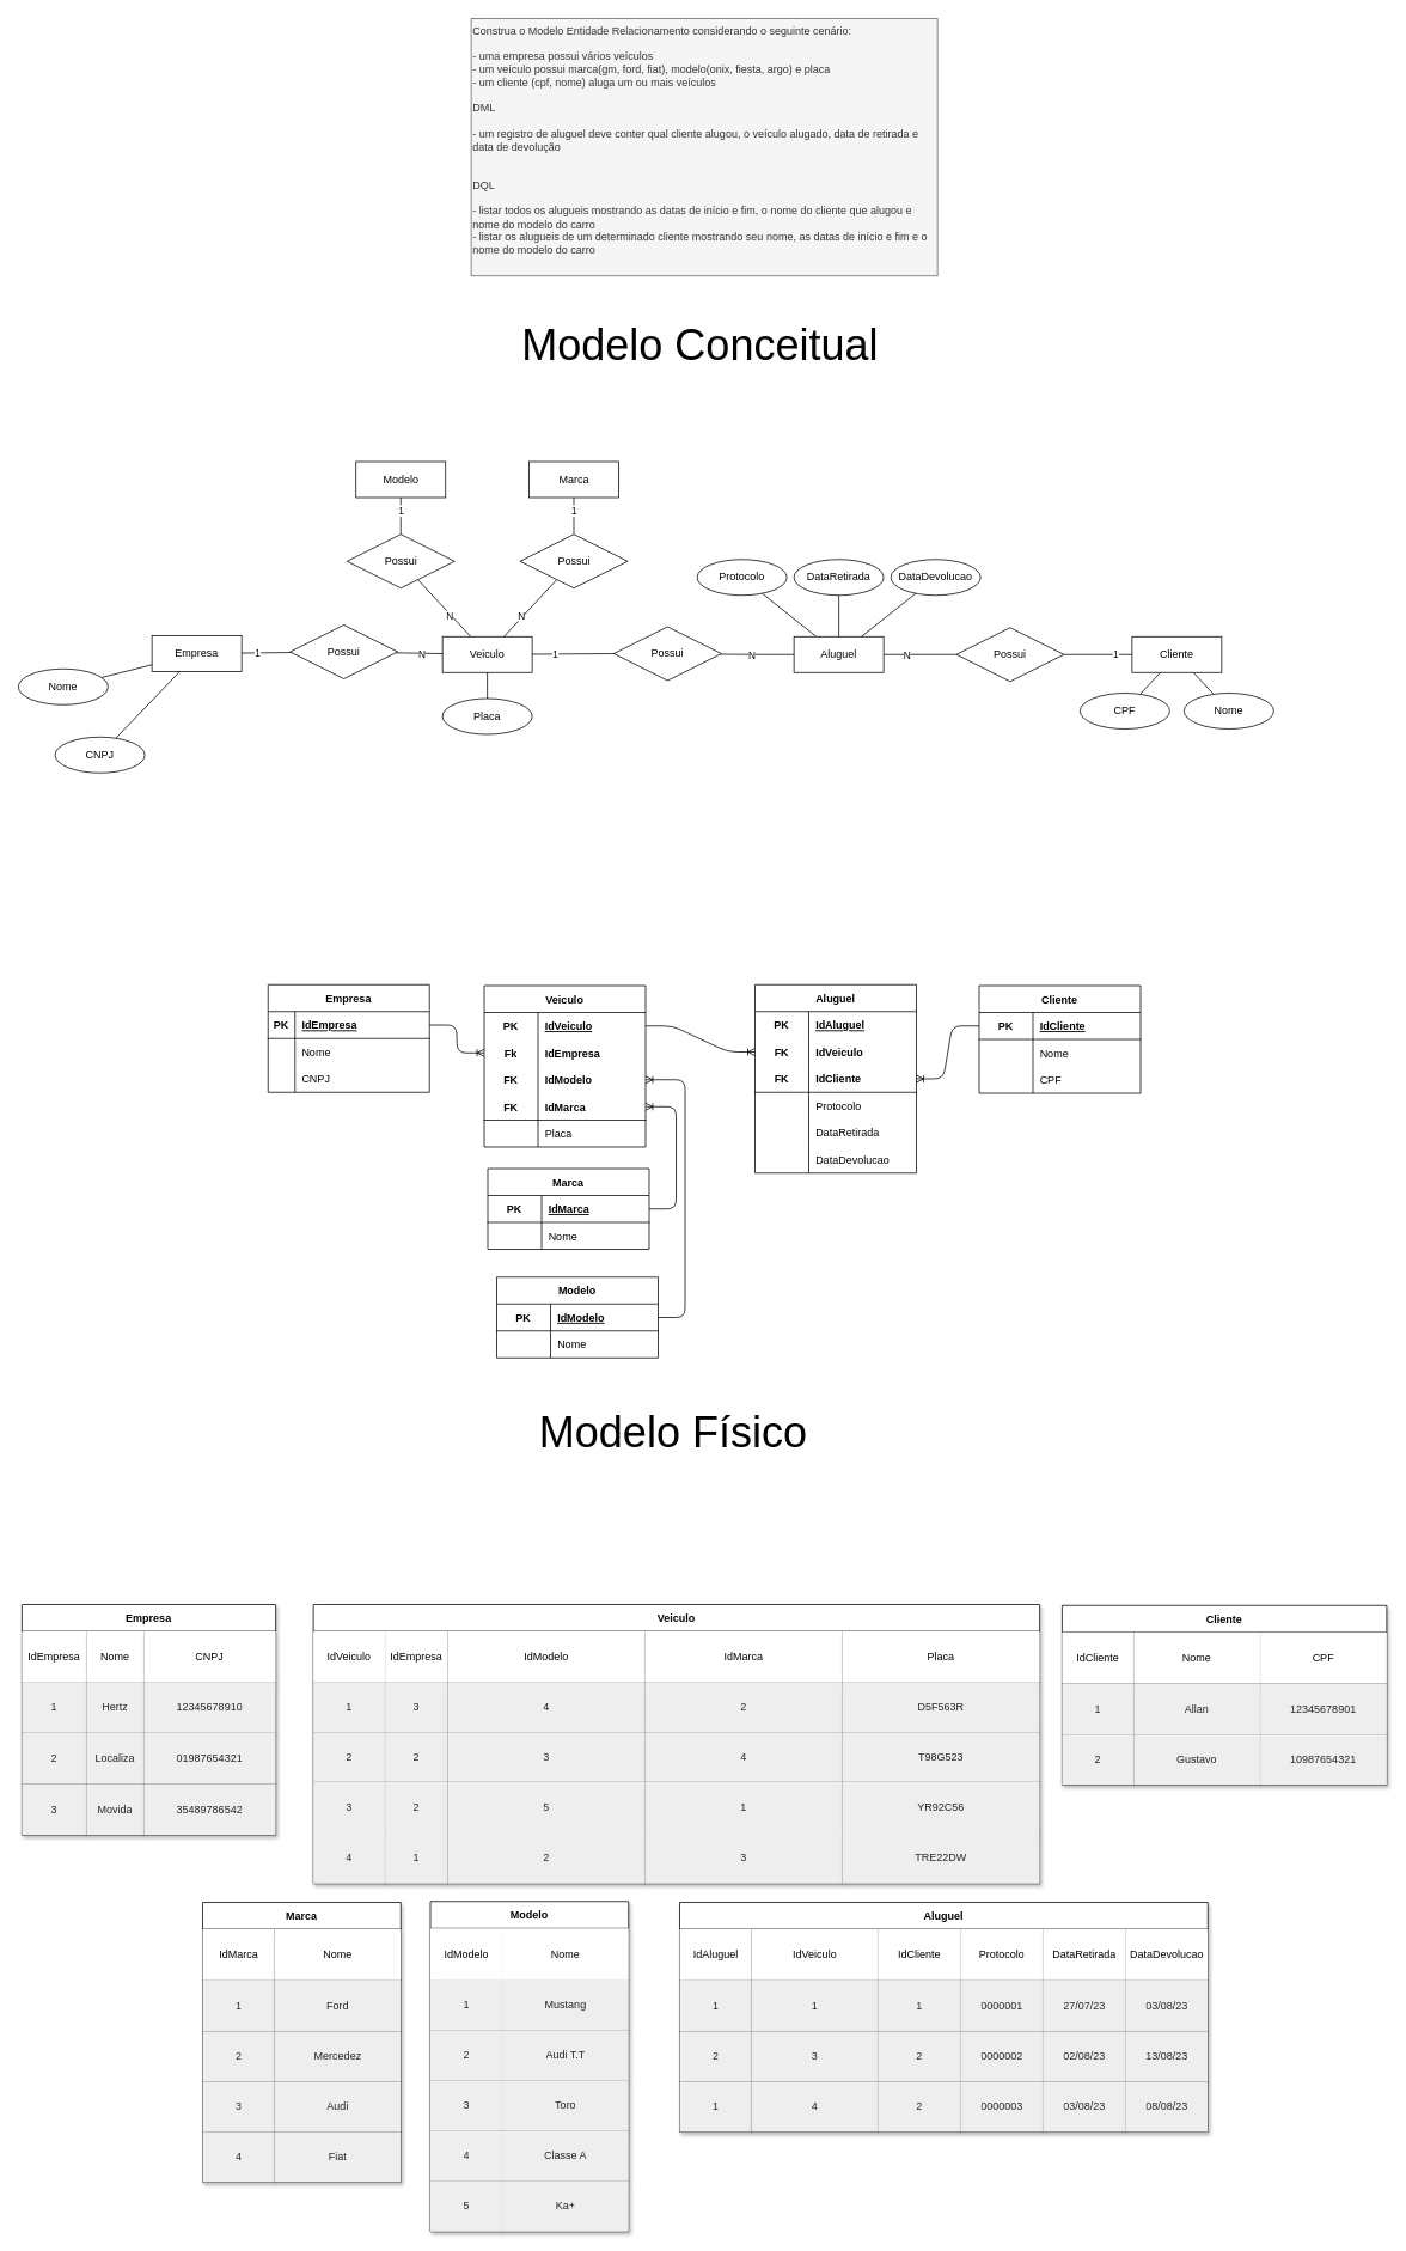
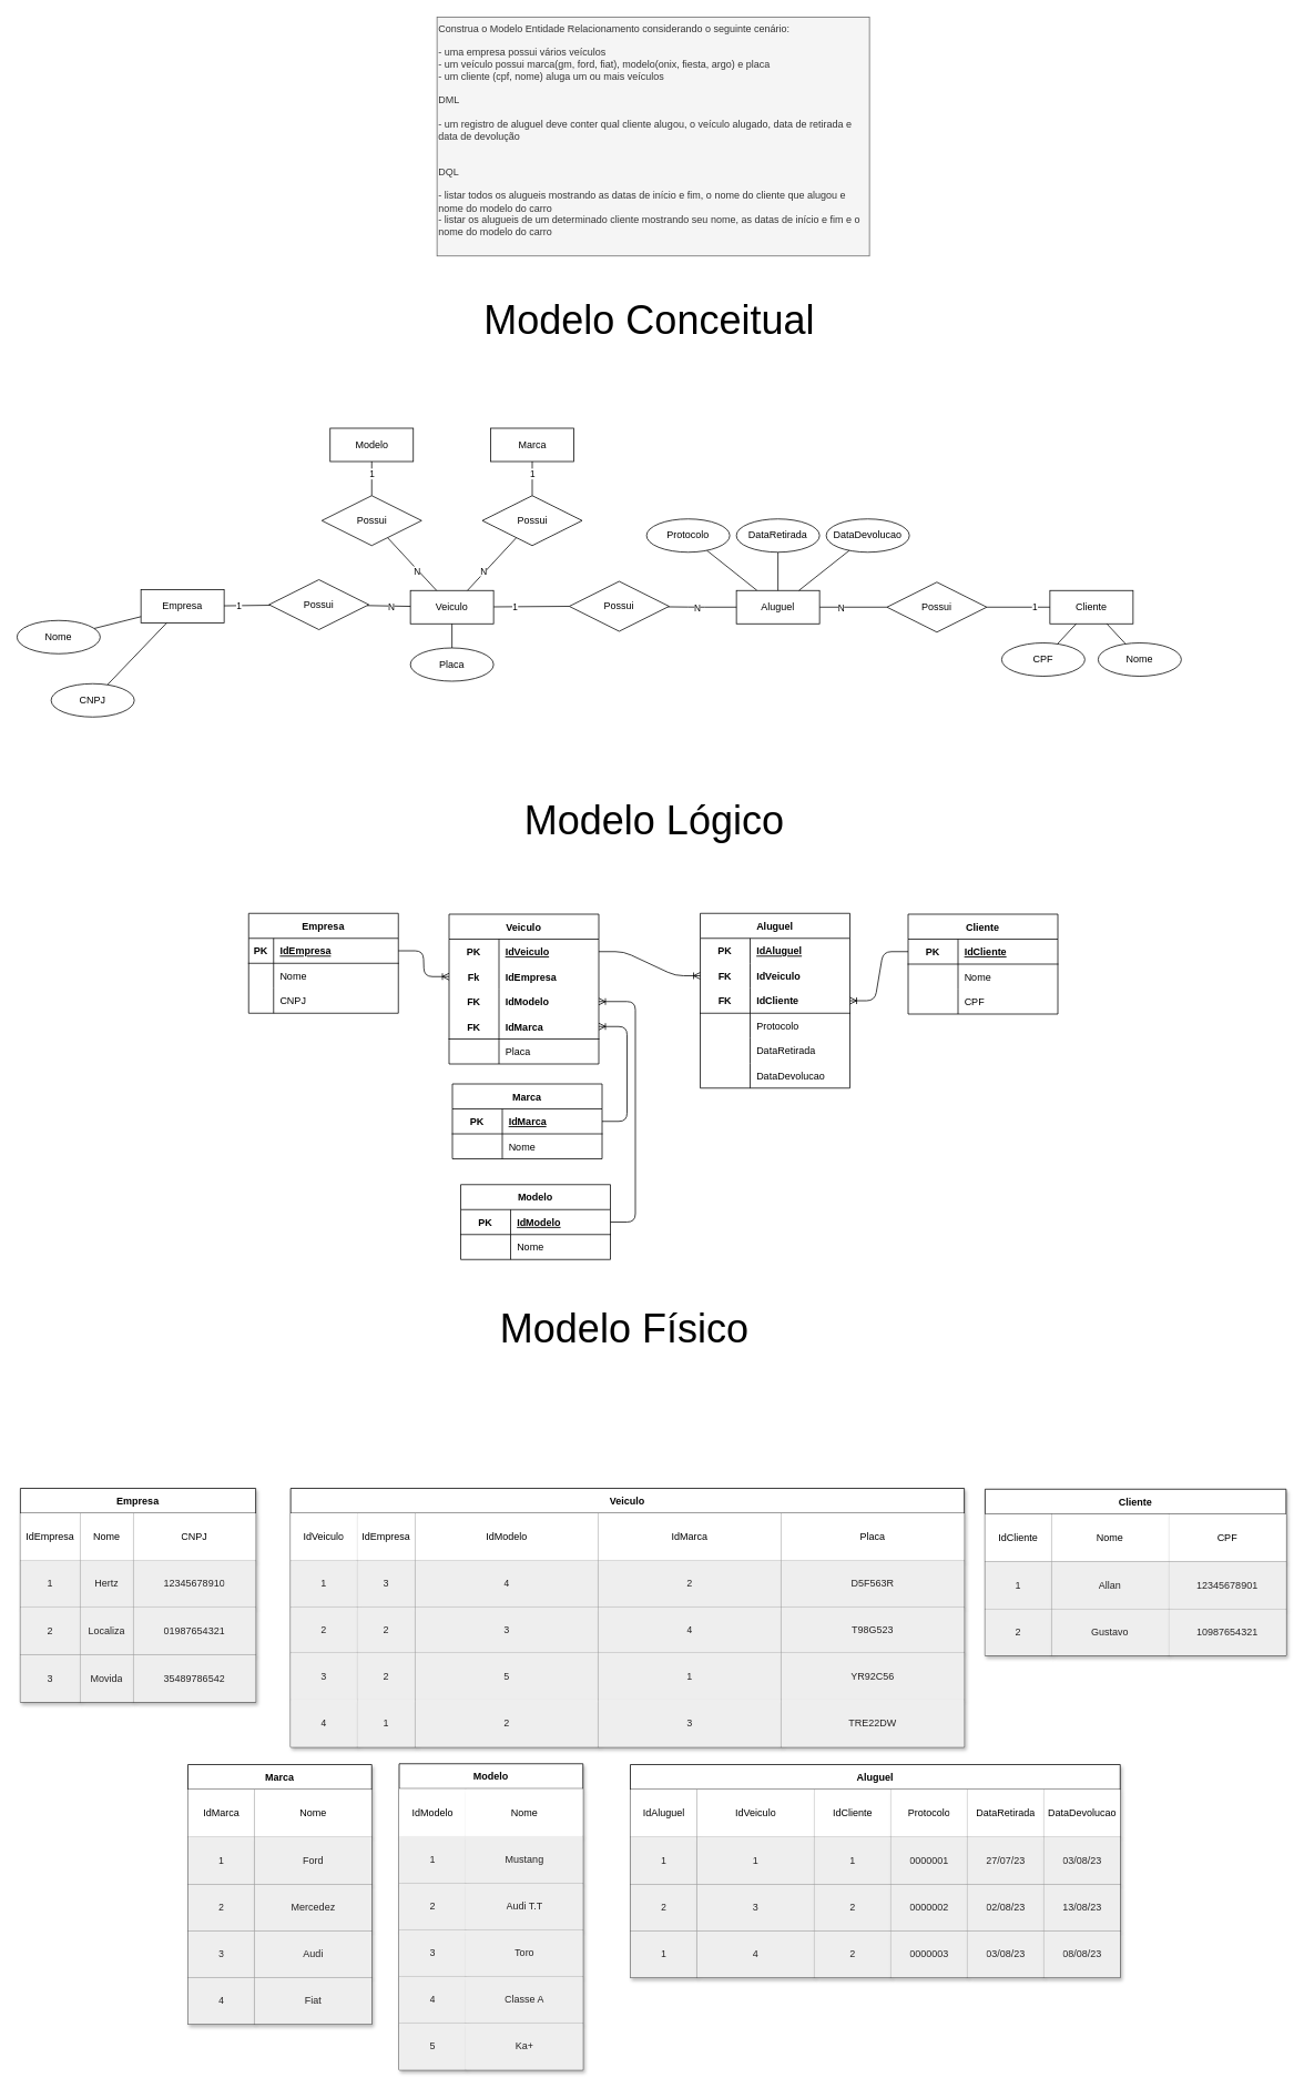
+ <mxCell id="3" value="Modelo Lógico" style="text;html=1;align=center;verticalAlign=middle;resizable=0;points=[];autosize=1;strokeColor=none;fillColor=none;fontSize=48;" parent="1" vertex="1"><mxGeometry x="616" y="950" width="340" height="70" as="geometry" /></mxCell>
